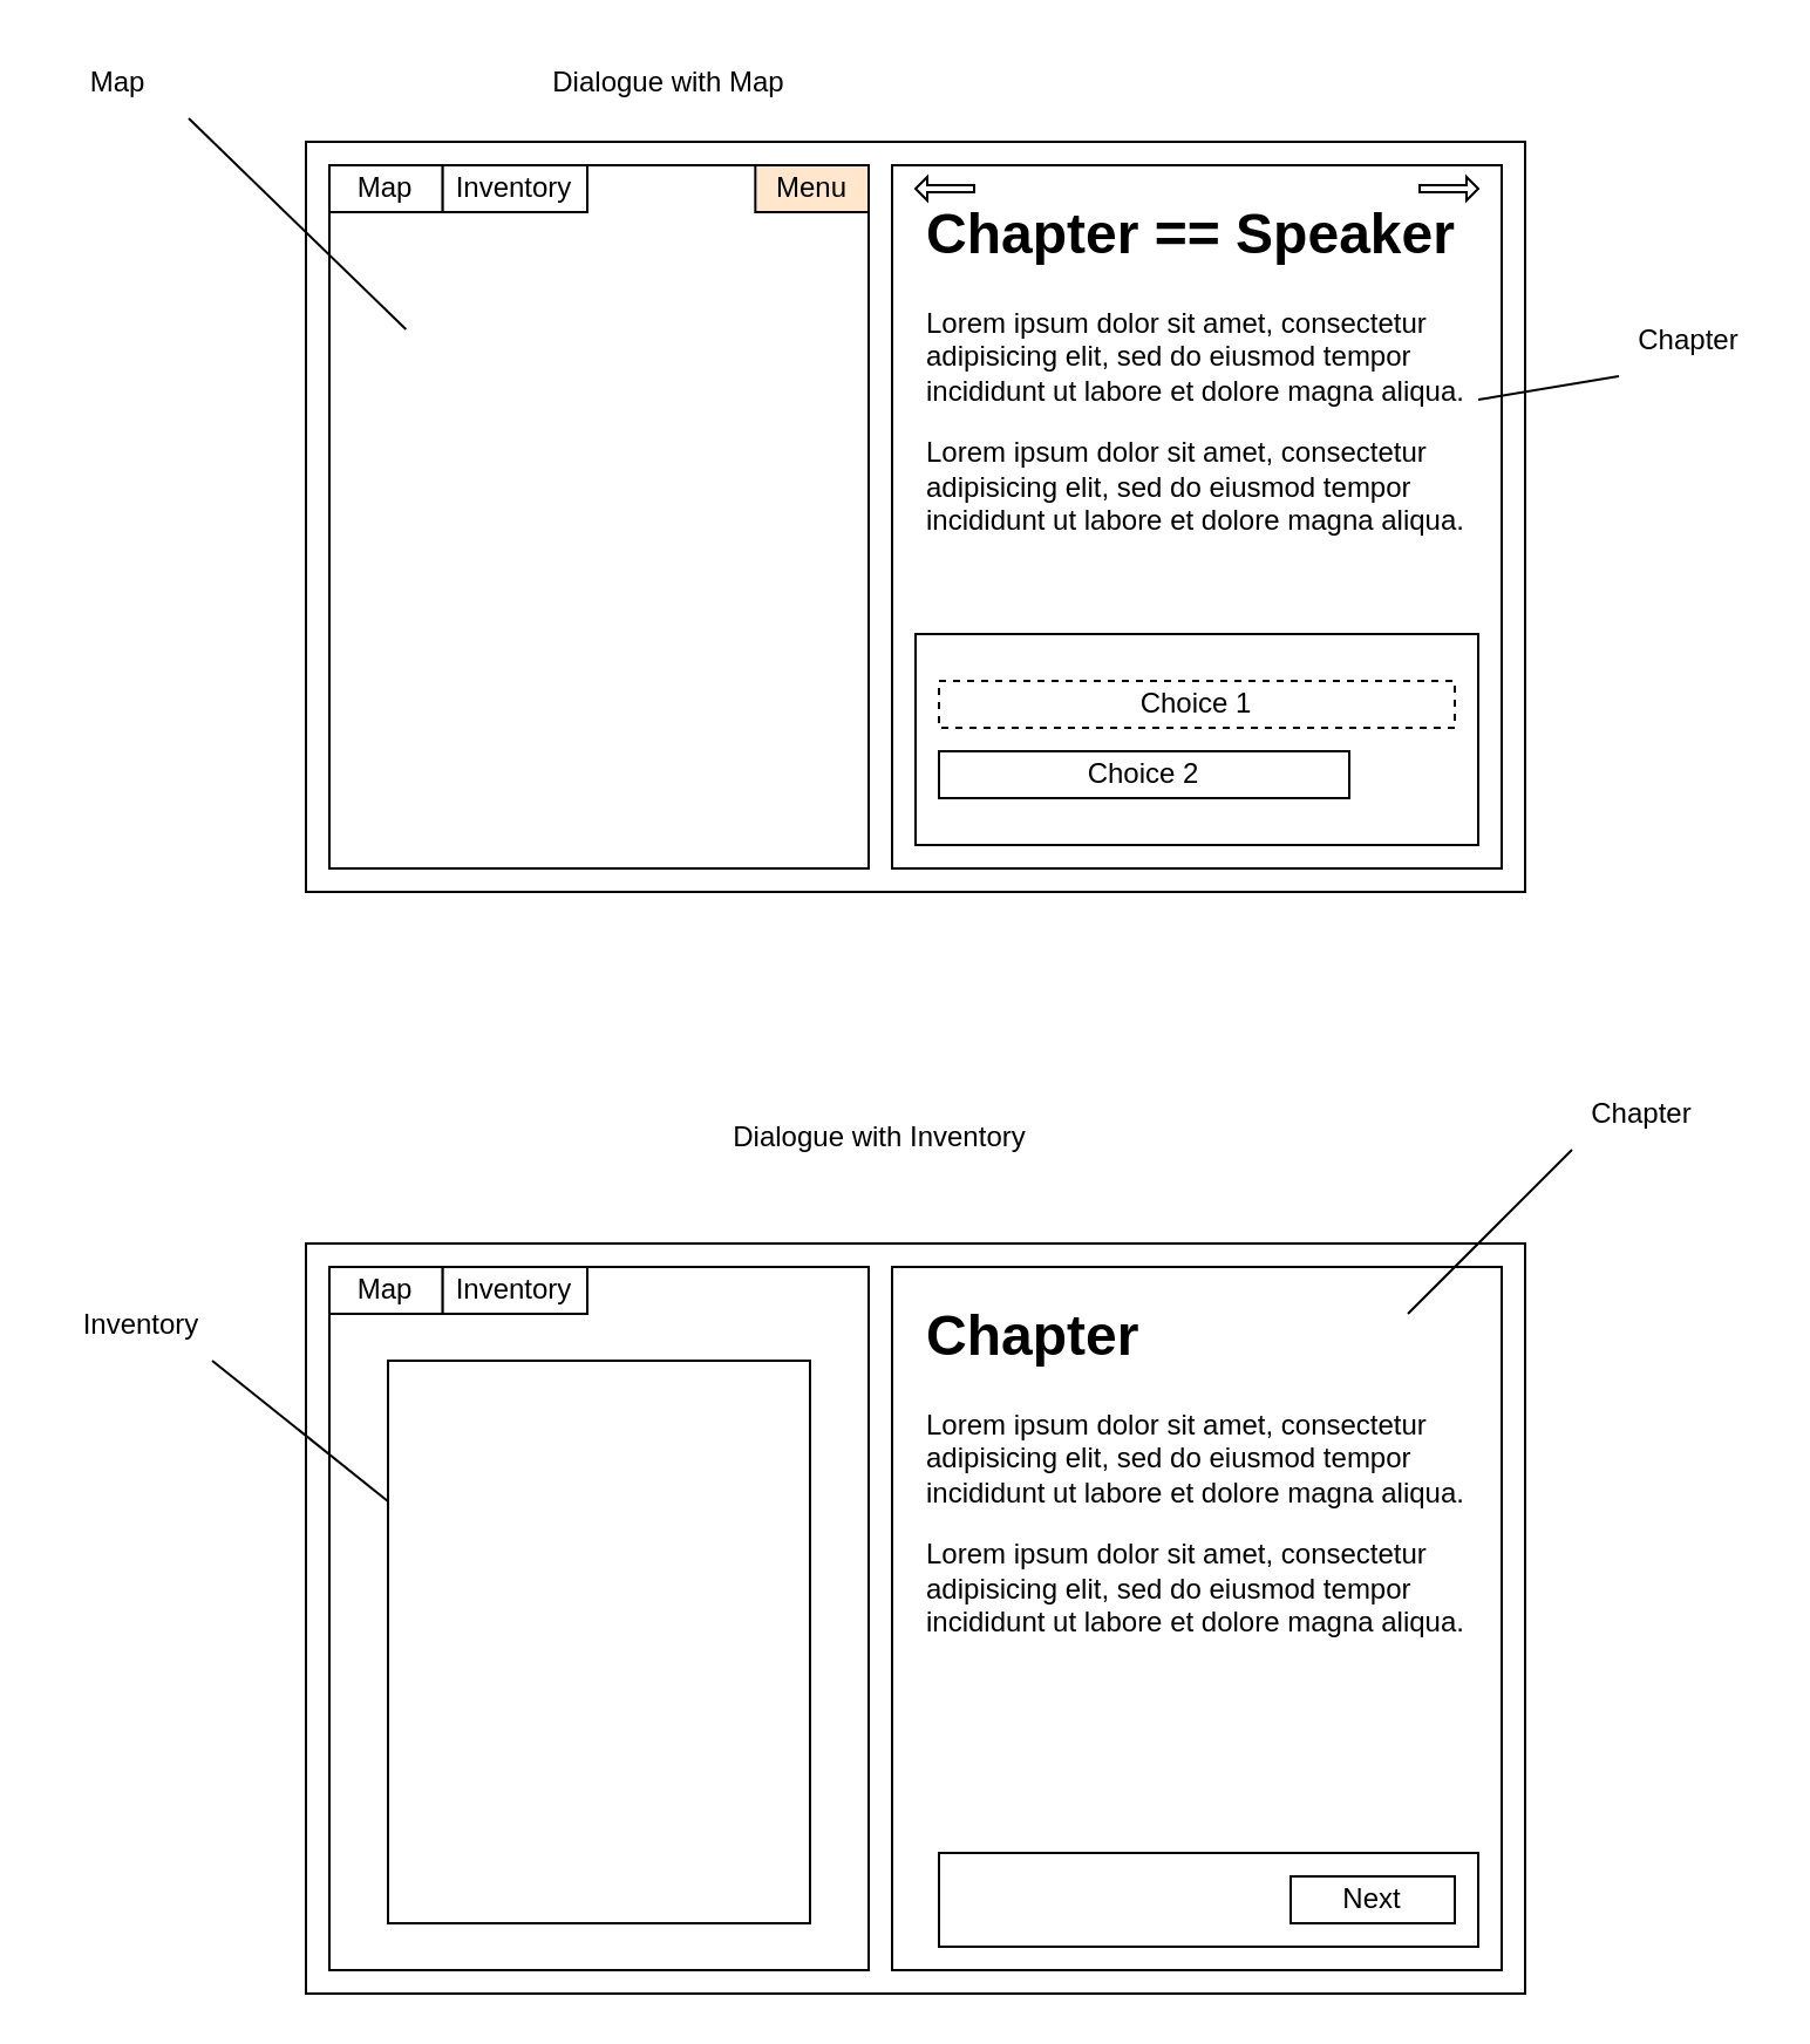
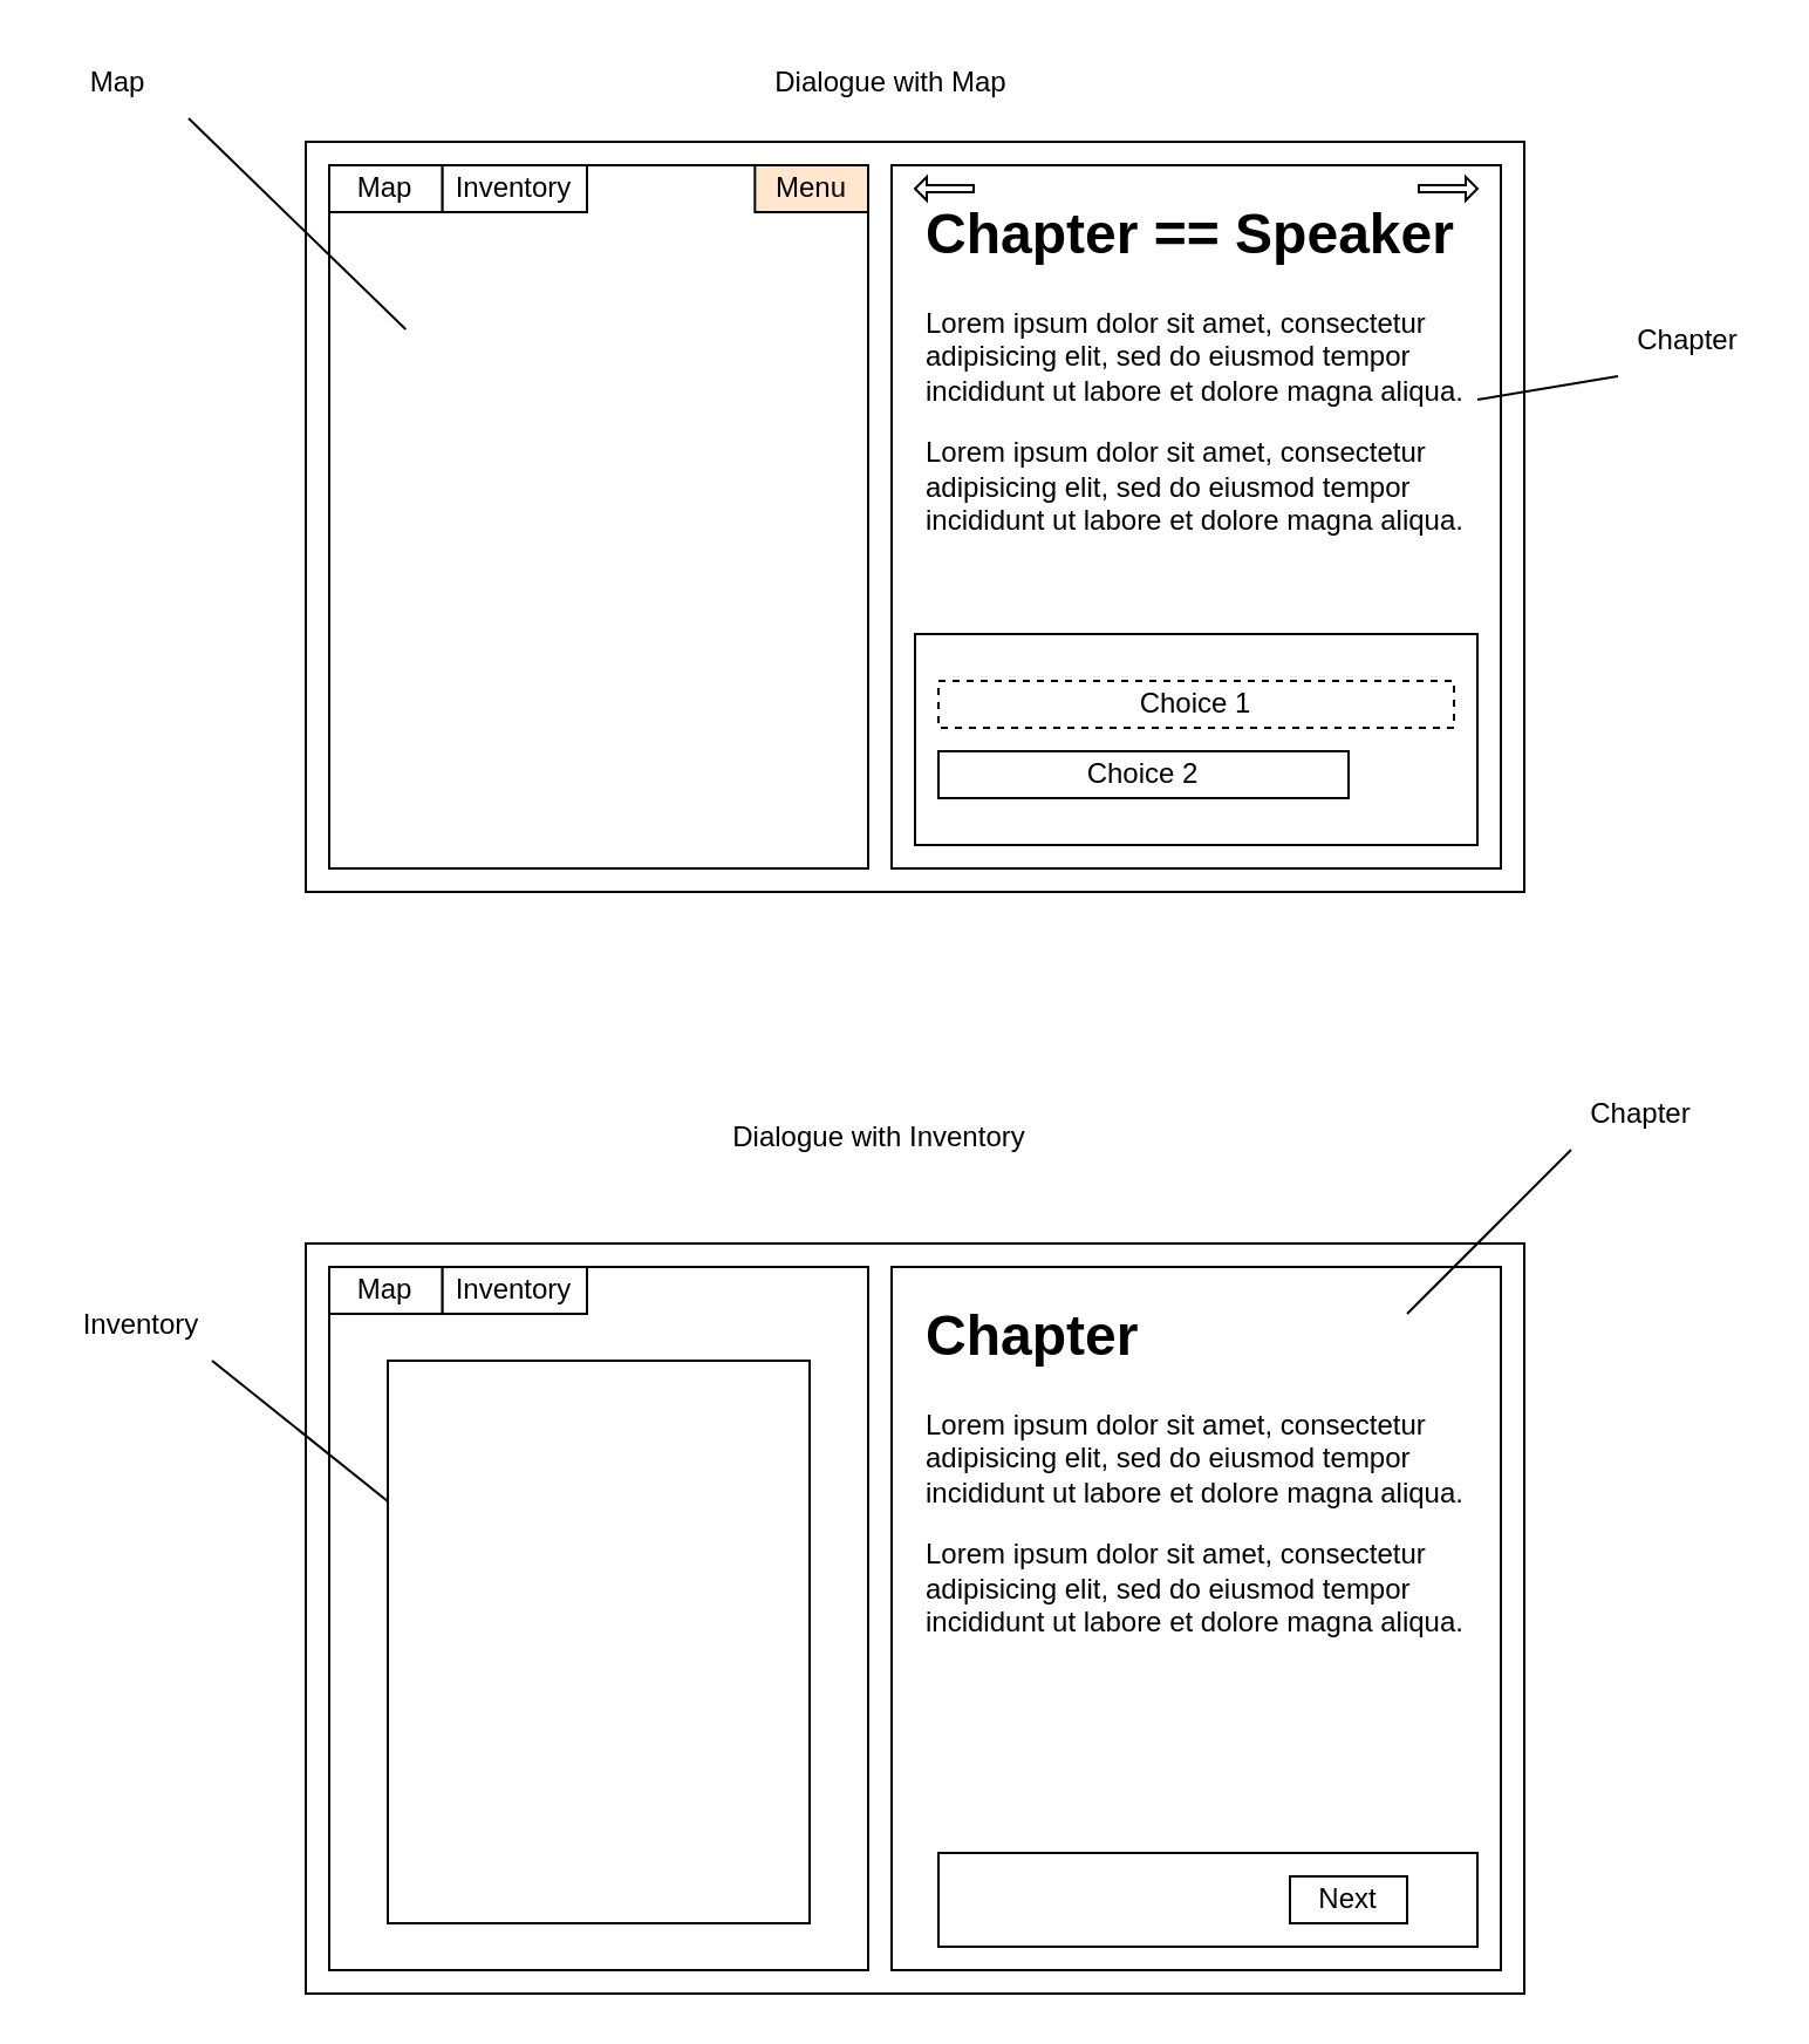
- <mxCell id="9" value="Dialogue with Map" style="text;html=1;strokeColor=none;fillColor=none;align=center;verticalAlign=middle;whiteSpace=wrap;rounded=0;" vertex="1" parent="1"><mxGeometry x="195" y="20" width="180" height="30" as="geometry" /></mxCell>
+ <mxCell id="9" value="Dialogue with Map" style="text;html=1;strokeColor=none;fillColor=none;align=center;verticalAlign=middle;whiteSpace=wrap;rounded=0;" vertex="1" parent="1"><mxGeometry x="290" y="20" width="180" height="30" as="geometry" /></mxCell>
- <mxCell id="21" value="Next" style="rounded=0;whiteSpace=wrap;html=1;" vertex="1" parent="1"><mxGeometry x="550" y="800" width="70" height="20" as="geometry" /></mxCell>
+ <mxCell id="21" value="Next" style="rounded=0;whiteSpace=wrap;html=1;" vertex="1" parent="1"><mxGeometry x="550" y="800" width="50" height="20" as="geometry" /></mxCell>
